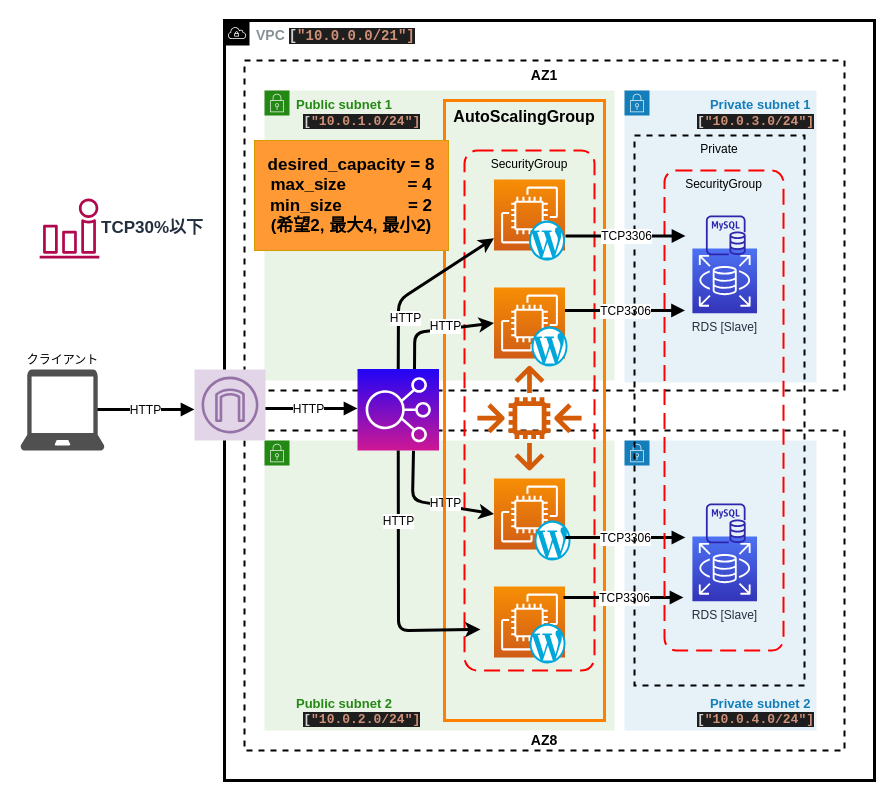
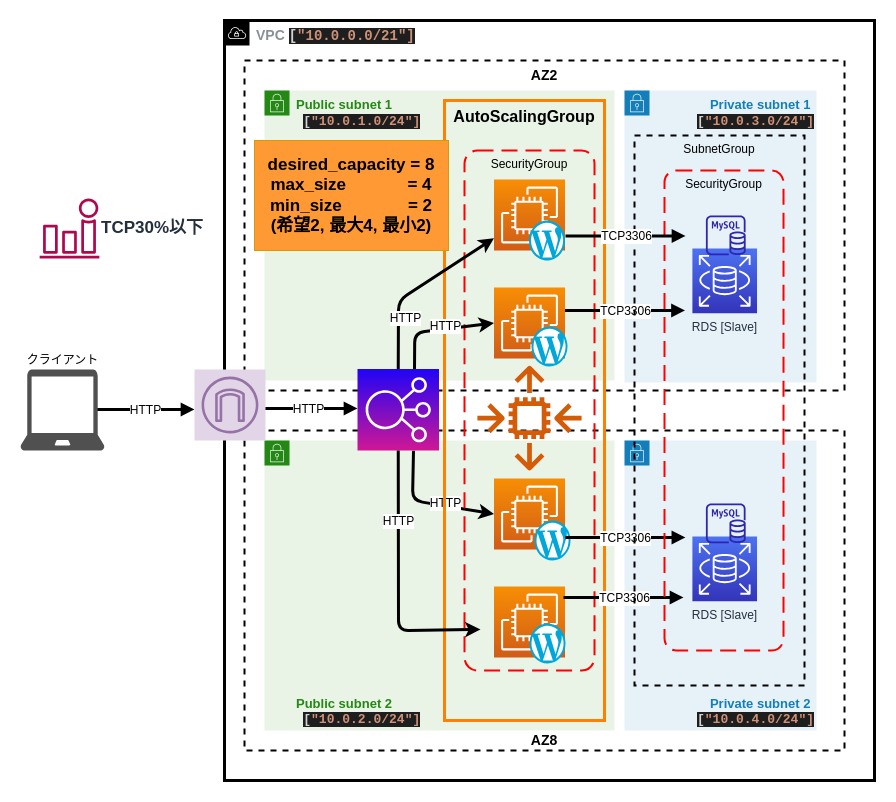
- <mxCell id="4" value="AZ1" style="fillColor=none;strokeColor=default;dashed=1;verticalAlign=top;fontStyle=1;fontColor=#000000;rounded=0;align=center;fontSize=14;strokeWidth=2;" parent="1" vertex="1"><mxGeometry x="244" y="60" width="600" height="330" as="geometry" /></mxCell>
+ <mxCell id="4" value="AZ2" style="fillColor=none;strokeColor=default;dashed=1;verticalAlign=top;fontStyle=1;fontColor=#000000;rounded=0;align=center;fontSize=14;strokeWidth=2;" parent="1" vertex="1"><mxGeometry x="244" y="60" width="600" height="330" as="geometry" /></mxCell>
- <mxCell id="54" value="Private" style="dashed=1;verticalAlign=top;fontStyle=0;strokeWidth=2;fillColor=none;" parent="1" vertex="1"><mxGeometry x="634" y="135" width="170" height="550" as="geometry" /></mxCell>
+ <mxCell id="54" value="SubnetGroup" style="dashed=1;verticalAlign=top;fontStyle=0;strokeWidth=2;fillColor=none;" parent="1" vertex="1"><mxGeometry x="634" y="135" width="170" height="550" as="geometry" /></mxCell>
